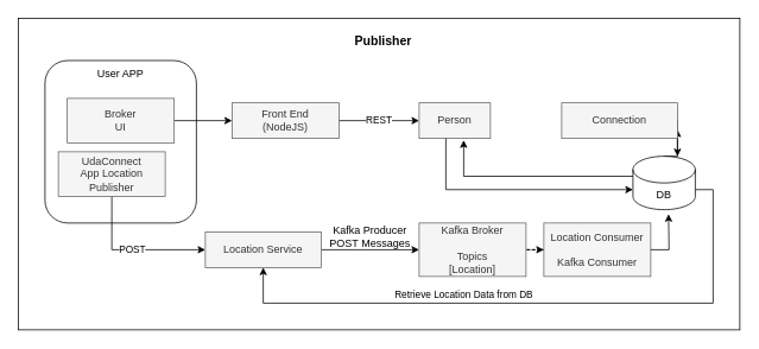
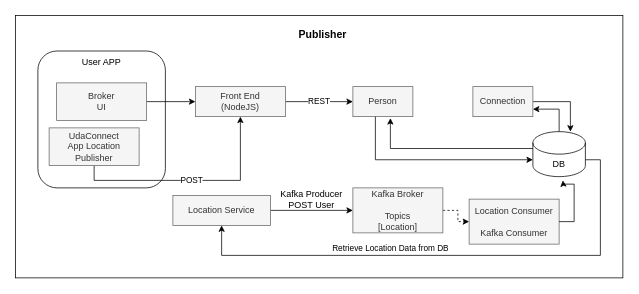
- <mxCell id="22" value="Connection" style="rounded=0;whiteSpace=wrap;html=1;fillColor=#f5f5f5;strokeColor=#666666;fontColor=#333333;" vertex="1" parent="1"><mxGeometry x="630" y="115" width="130" height="40" as="geometry" /></mxCell>
+ <mxCell id="22" value="Connection" style="rounded=0;whiteSpace=wrap;html=1;fillColor=#f5f5f5;strokeColor=#666666;fontColor=#333333;" vertex="1" parent="1"><mxGeometry x="630" y="115" width="80" height="40" as="geometry" /></mxCell>
- <mxCell id="25" value="Kafka Producer POST Messages" style="text;html=1;strokeColor=none;fillColor=none;align=center;verticalAlign=middle;whiteSpace=wrap;rounded=0;" vertex="1" parent="1"><mxGeometry x="360" y="250" width="110" height="30" as="geometry" /></mxCell>
+ <mxCell id="25" value="Kafka Producer POST User" style="text;html=1;strokeColor=none;fillColor=none;align=center;verticalAlign=middle;whiteSpace=wrap;rounded=0;" vertex="1" parent="1"><mxGeometry x="360" y="250" width="110" height="30" as="geometry" /></mxCell>
- <mxCell id="9" value="POST" style="edgeStyle=orthogonalEdgeStyle;rounded=0;orthogonalLoop=1;jettySize=auto;html=1;exitX=0.5;exitY=1;exitDx=0;exitDy=0;entryX=0;entryY=0.5;entryDx=0;entryDy=0;" parent="1" source="10" target="14" edge="1"><mxGeometry relative="1" as="geometry"><mxPoint x="230" y="280" as="targetPoint" /><mxPoint as="offset" /></mxGeometry></mxCell>
+ <mxCell id="9" value="POST" style="edgeStyle=orthogonalEdgeStyle;rounded=0;orthogonalLoop=1;jettySize=auto;html=1;exitX=0.5;exitY=1;exitDx=0;exitDy=0;" parent="1" source="10" target="4" edge="1"><mxGeometry relative="1" as="geometry"><mxPoint x="230" y="280" as="targetPoint" /><mxPoint as="offset" /></mxGeometry></mxCell>
- <mxCell id="18" value="Location Consumer&lt;br&gt;&lt;br&gt;Kafka Consumer" style="whiteSpace=wrap;html=1;fillColor=#f5f5f5;strokeColor=#666666;fontColor=#333333;rounded=0;" parent="1" vertex="1"><mxGeometry x="610" y="250" width="120" height="60" as="geometry" /></mxCell>
+ <mxCell id="18" value="Location Consumer&lt;br&gt;&lt;br&gt;Kafka Consumer" style="whiteSpace=wrap;html=1;fillColor=#f5f5f5;strokeColor=#666666;fontColor=#333333;rounded=0;" parent="1" vertex="1"><mxGeometry x="625" y="265" width="120" height="60" as="geometry" /></mxCell>
